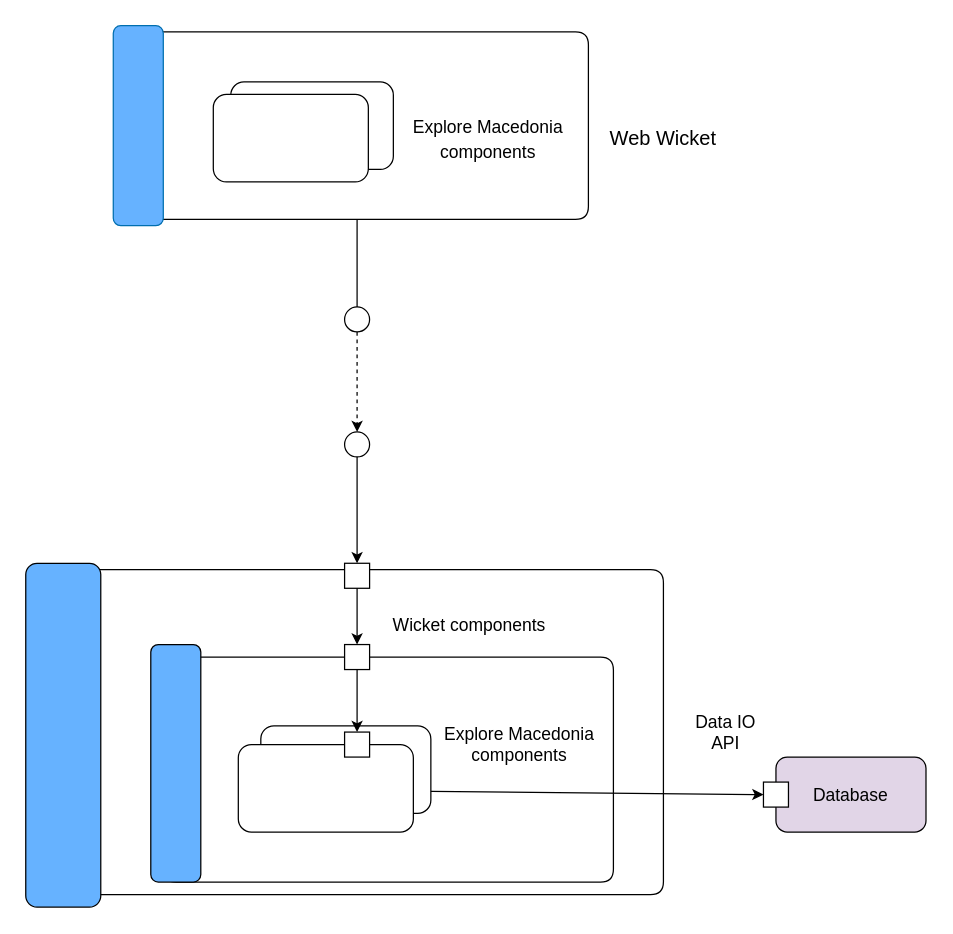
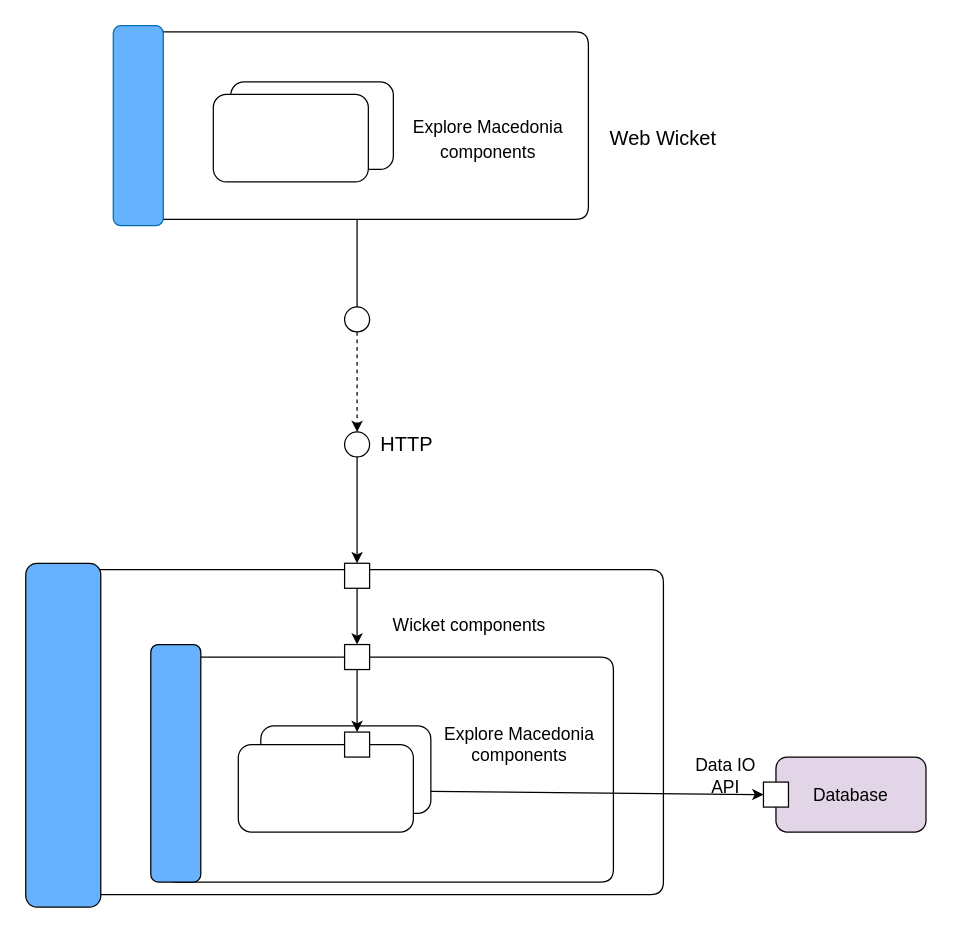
+ <mxCell id="30" value="&lt;font style=&quot;font-size: 16px&quot;&gt;HTTP&lt;/font&gt;" style="text;html=1;strokeColor=none;fillColor=none;align=center;verticalAlign=middle;whiteSpace=wrap;rounded=0;fontSize=14;" vertex="1" parent="1"><mxGeometry x="295" y="340" width="60" height="30" as="geometry" /></mxCell>
- <mxCell id="28" value="Data IO&lt;br&gt;API" style="text;html=1;strokeColor=none;fillColor=none;align=center;verticalAlign=middle;whiteSpace=wrap;rounded=0;fontSize=14;" vertex="1" parent="1"><mxGeometry x="550" y="570" width="60" height="30" as="geometry" /></mxCell>
+ <mxCell id="28" value="Data IO&lt;br&gt;API" style="text;html=1;strokeColor=none;fillColor=none;align=center;verticalAlign=middle;whiteSpace=wrap;rounded=0;fontSize=14;" vertex="1" parent="1"><mxGeometry x="550" y="605" width="60" height="30" as="geometry" /></mxCell>
